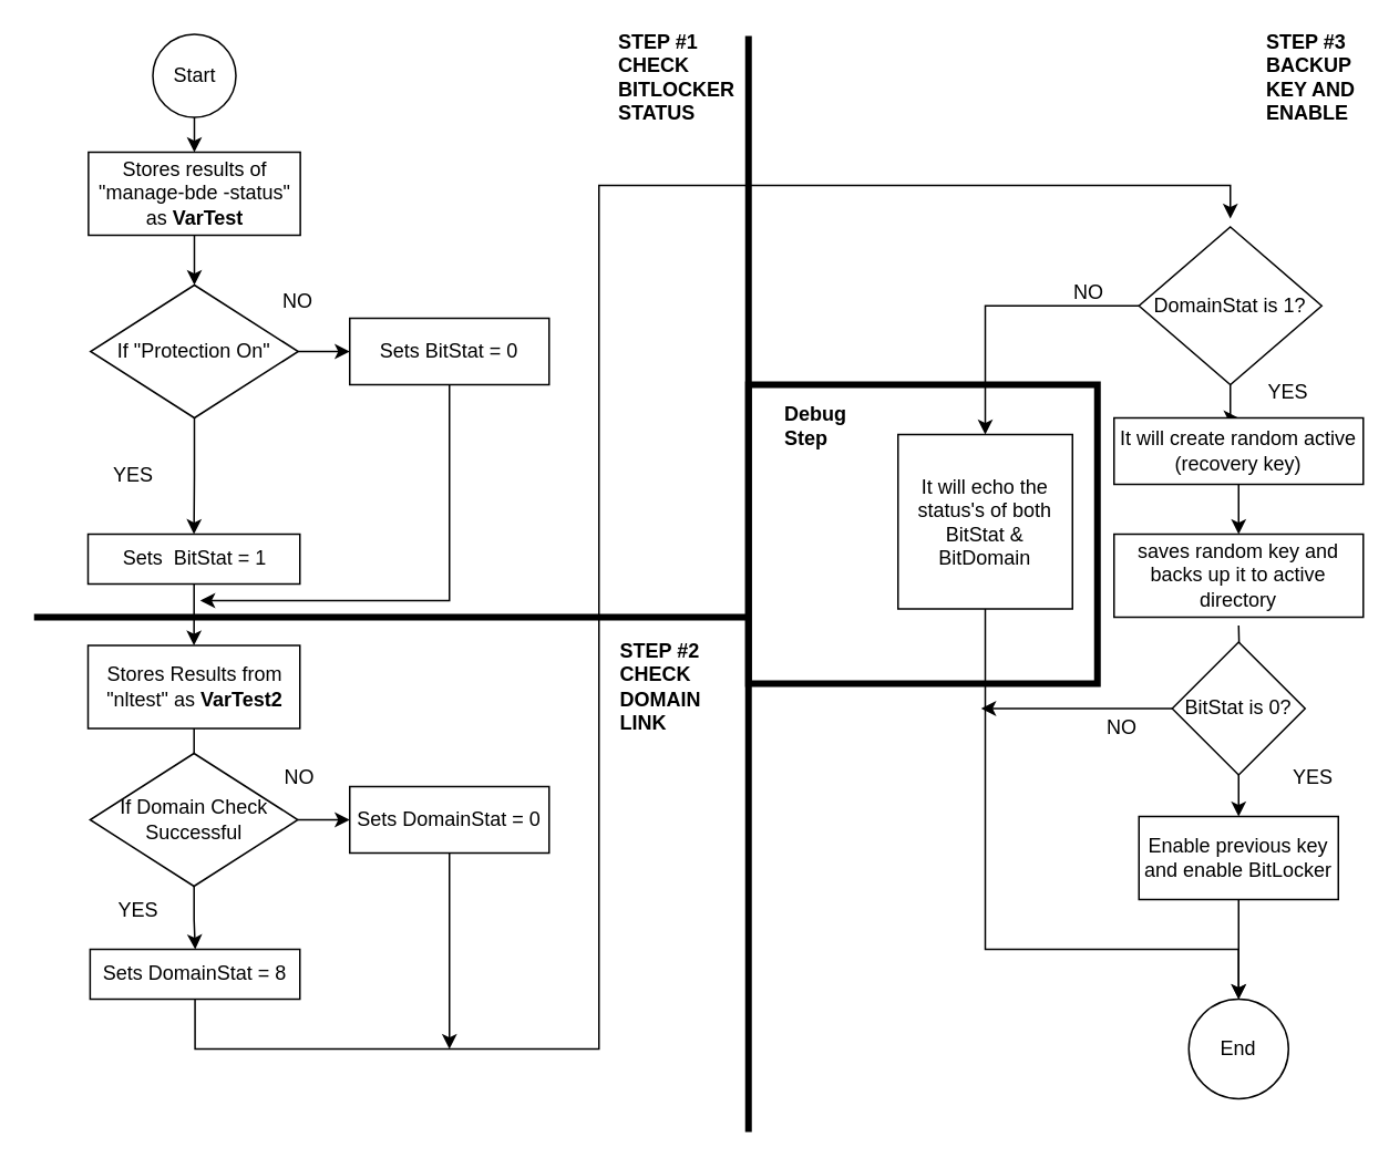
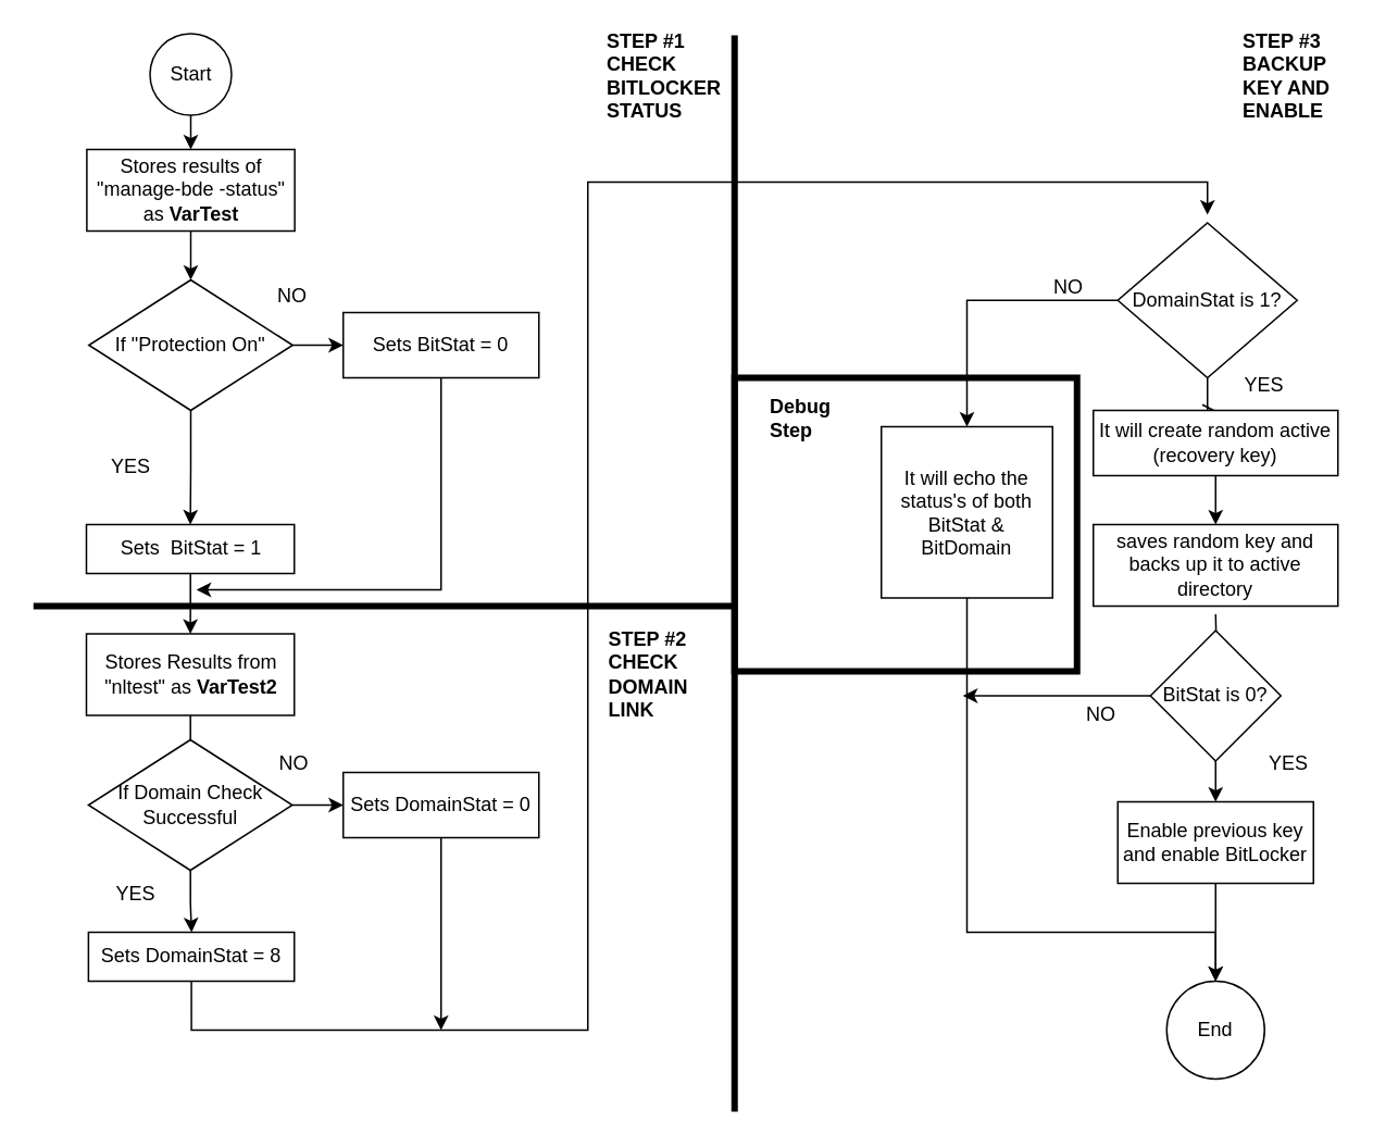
- <mxCell id="20" value="" style="edgeStyle=orthogonalEdgeStyle;rounded=0;orthogonalLoop=1;jettySize=auto;html=1;entryX=0.5;entryY=0;entryDx=0;entryDy=0;" edge="1" parent="1" source="21" target="23"><mxGeometry relative="1" as="geometry" /></mxCell>
+ <mxCell id="20" value="" style="edgeStyle=orthogonalEdgeStyle;rounded=0;orthogonalLoop=1;jettySize=auto;html=1;entryX=0.5;entryY=0;entryDx=0;entryDy=0;endArrow=open;" edge="1" parent="1" source="21" target="23"><mxGeometry relative="1" as="geometry" /></mxCell>
